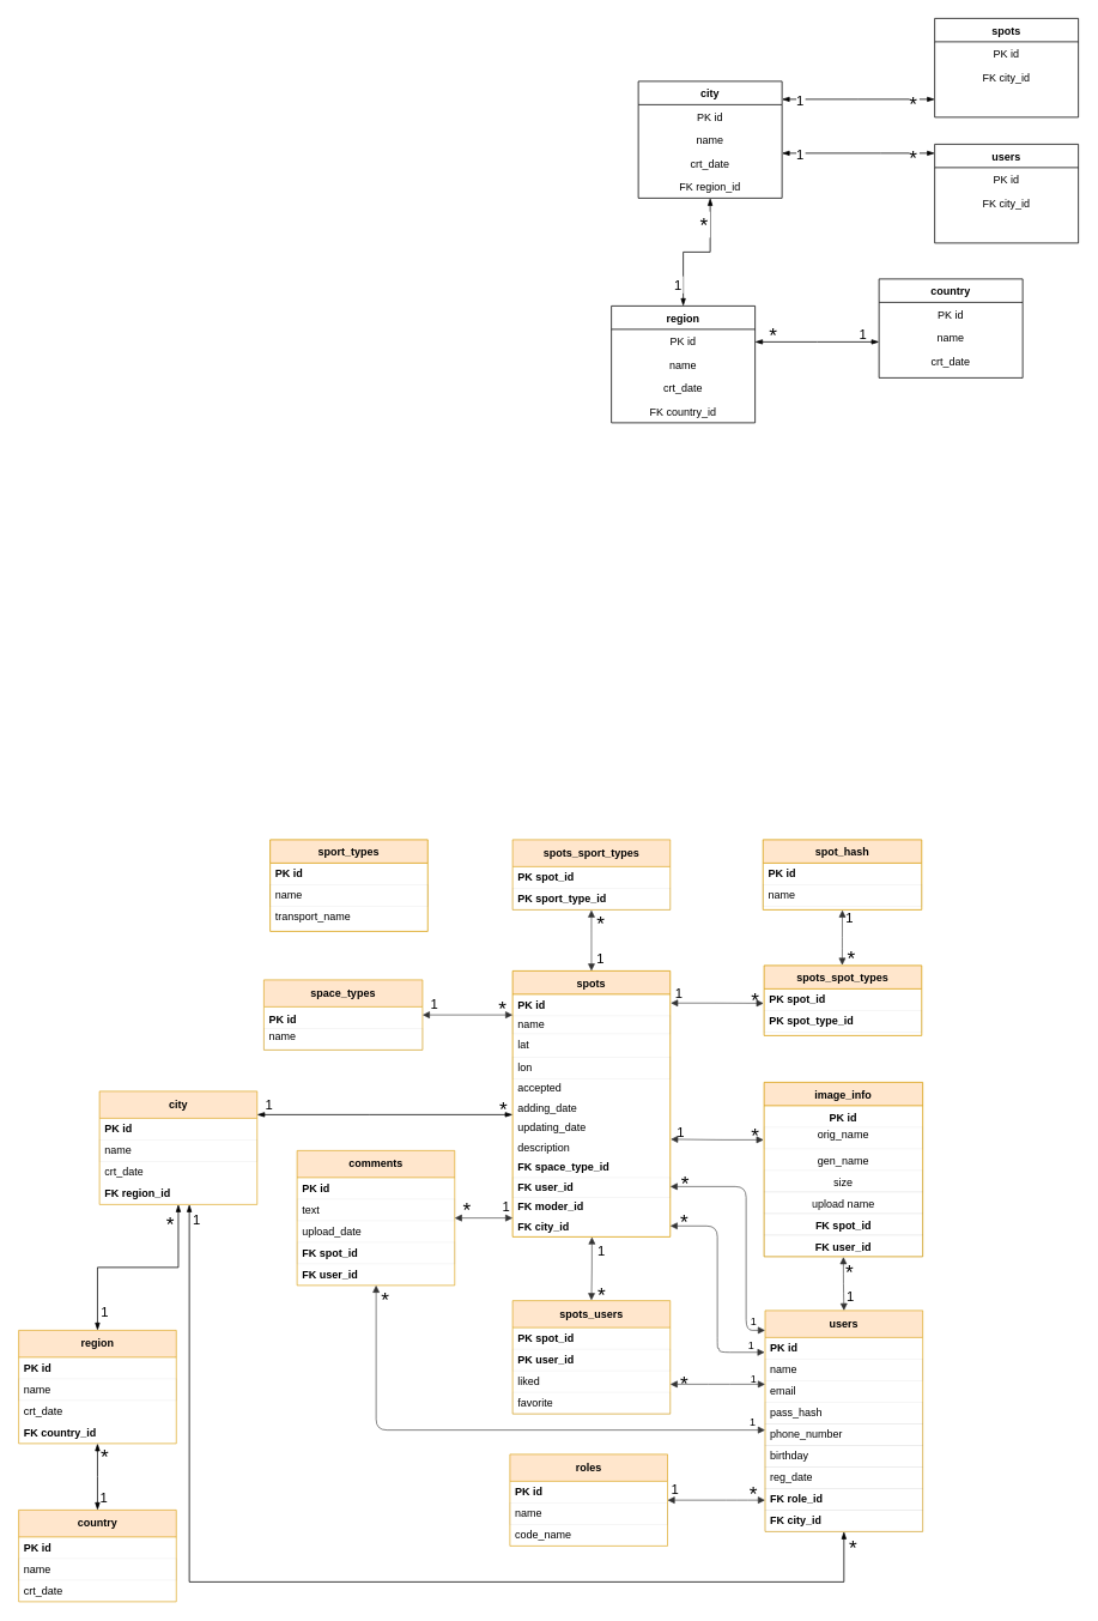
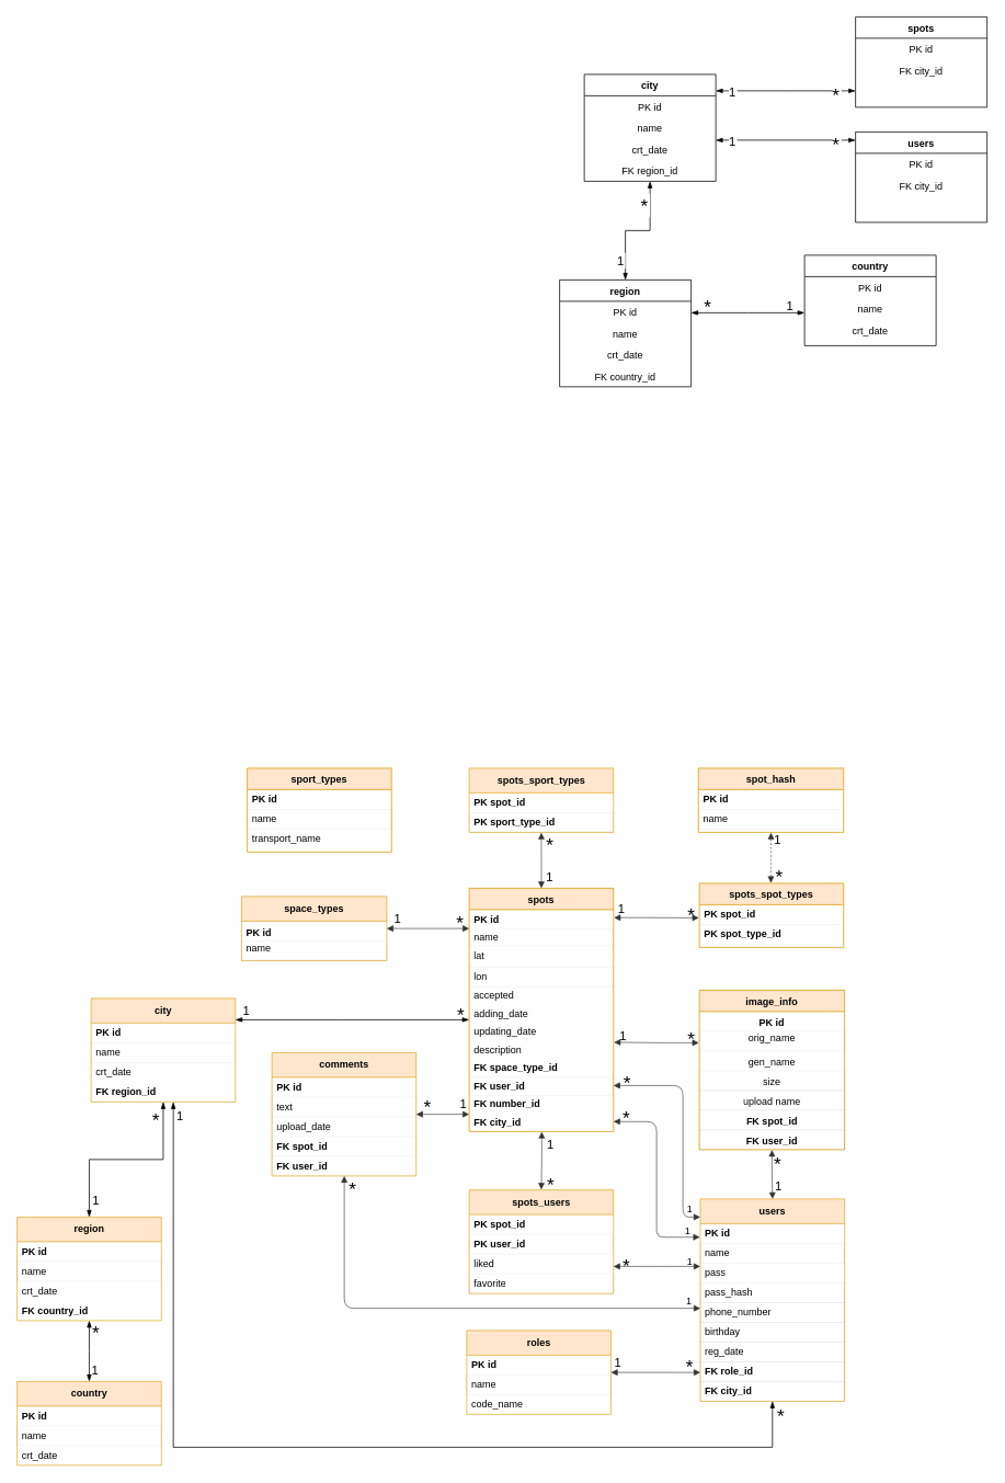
- <mxCell id="133" value="" style="jettySize=18;whiteSpace=wrap;strokeColor=#333333;strokeOpacity=100;strokeWidth=0.8;rounded=1;arcSize=24;edgeStyle=orthogonalEdgeStyle;startArrow=block;startFill=1;endArrow=block;endFill=1;exitX=0.496;exitY=-0.005;exitPerimeter=0;entryX=0.5;entryY=1.005;entryPerimeter=0;lucidId=SbY2ppS5XO9E;align=center;fontFamily=Helvetica;" parent="1" source="96" target="54" edge="1"><mxGeometry width="100" height="100" relative="1" as="geometry"><Array as="points" /></mxGeometry></mxCell>
+ <mxCell id="133" value="" style="jettySize=18;whiteSpace=wrap;strokeColor=#333333;strokeOpacity=100;strokeWidth=0.8;rounded=1;arcSize=24;edgeStyle=orthogonalEdgeStyle;startArrow=block;startFill=1;endArrow=block;endFill=1;exitX=0.496;exitY=-0.005;exitPerimeter=0;entryX=0.5;entryY=1.005;entryPerimeter=0;lucidId=SbY2ppS5XO9E;align=center;fontFamily=Helvetica;dashed=1;" parent="1" source="96" target="54" edge="1"><mxGeometry width="100" height="100" relative="1" as="geometry"><Array as="points" /></mxGeometry></mxCell>
- <mxCell id="52" value="FK moder_id" style="part=1;resizeHeight=0;strokeColor=none;align=left;verticalAlign=middle;spacingLeft=4;spacingRight=4;rotatable=0;points=[[0,0.5],[1,0.5]];portConstraint=eastwest;whiteSpace=wrap;#FFFFFFwhiteSpace=wrap;overflow=block;blockSpacing=1;fillColor=none;strokeOpacity=100;fontFamily=Helvetica;container=0;fontStyle=1" parent="41" vertex="1"><mxGeometry y="252" width="175.54" height="22" as="geometry" /></mxCell>
+ <mxCell id="52" value="FK number_id" style="part=1;resizeHeight=0;strokeColor=none;align=left;verticalAlign=middle;spacingLeft=4;spacingRight=4;rotatable=0;points=[[0,0.5],[1,0.5]];portConstraint=eastwest;whiteSpace=wrap;#FFFFFFwhiteSpace=wrap;overflow=block;blockSpacing=1;fillColor=none;strokeOpacity=100;fontFamily=Helvetica;container=0;fontStyle=1" parent="41" vertex="1"><mxGeometry y="252" width="175.54" height="22" as="geometry" /></mxCell>
- <mxCell id="73" value="email" style="part=1;resizeHeight=0;strokeColor=none;align=left;verticalAlign=middle;spacingLeft=4;spacingRight=4;overflow=hidden;rotatable=0;points=[[0,0.5],[1,0.5]];portConstraint=eastwest;whiteSpace=wrap;#FFFFFFwhiteSpace=wrap;fillColor=none;strokeOpacity=100;fontFamily=Helvetica;container=0;" parent="70" vertex="1"><mxGeometry y="78" width="175.54" height="24" as="geometry" /></mxCell>
+ <mxCell id="73" value="pass" style="part=1;resizeHeight=0;strokeColor=none;align=left;verticalAlign=middle;spacingLeft=4;spacingRight=4;overflow=hidden;rotatable=0;points=[[0,0.5],[1,0.5]];portConstraint=eastwest;whiteSpace=wrap;#FFFFFFwhiteSpace=wrap;fillColor=none;strokeOpacity=100;fontFamily=Helvetica;container=0;" parent="70" vertex="1"><mxGeometry y="78" width="175.54" height="24" as="geometry" /></mxCell>
